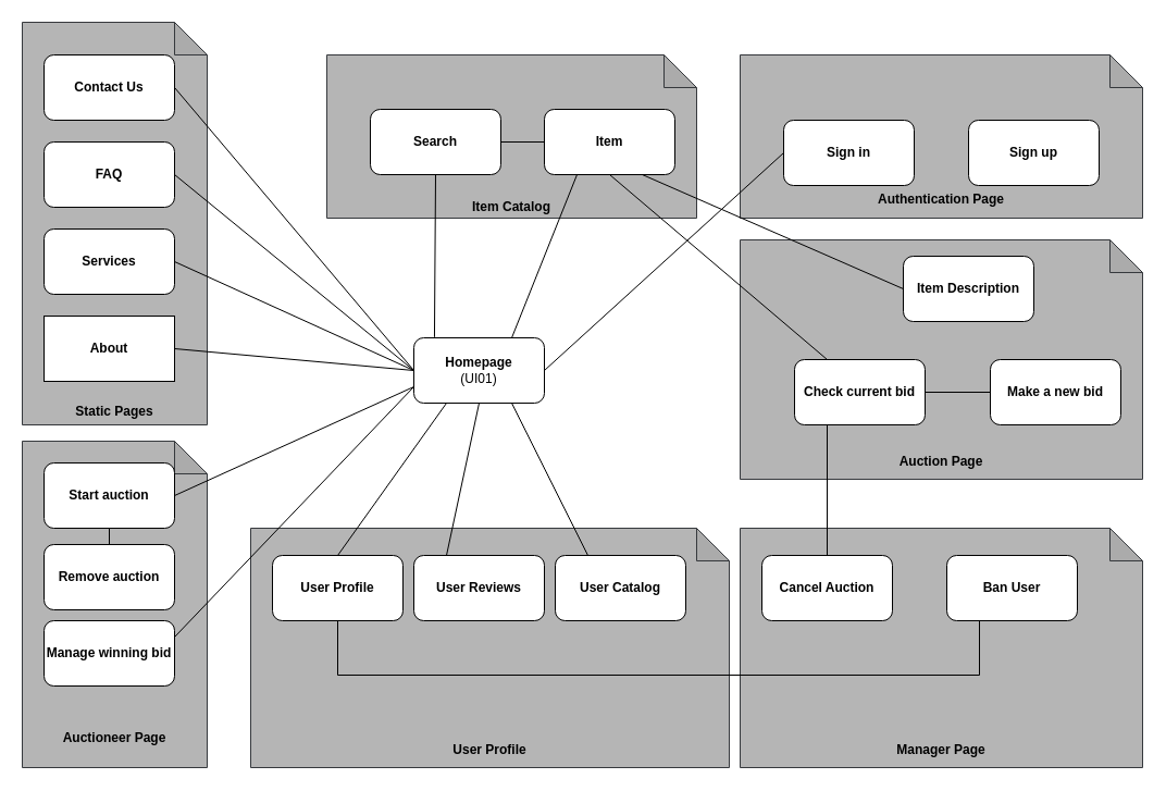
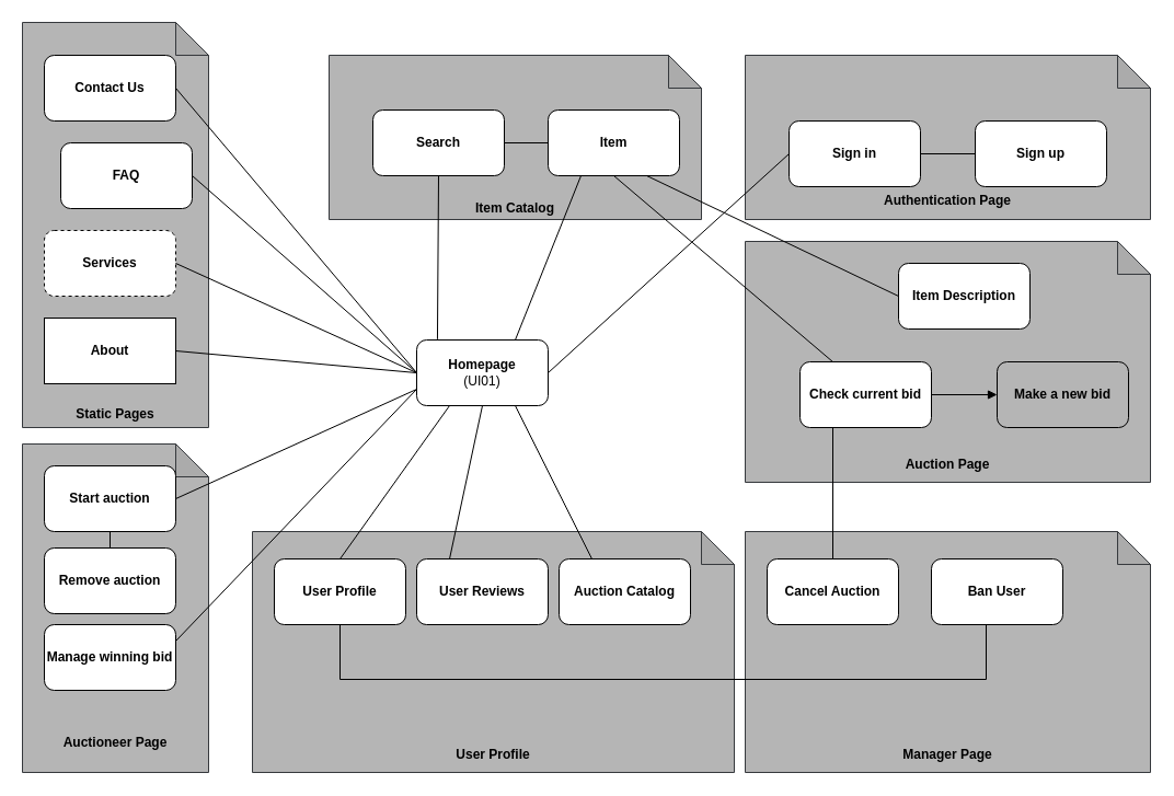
+ <mxCell id="28" value="" style="endArrow=none;html=1;rounded=1;strokeColor=default;exitX=0;exitY=0.5;exitDx=0;exitDy=0;entryX=1;entryY=0.5;entryDx=0;entryDy=0;" parent="1" source="27" target="26" edge="1"><mxGeometry width="50" height="50" relative="1" as="geometry"><mxPoint x="740" y="400" as="sourcePoint" /><mxPoint x="440" y="-30" as="targetPoint" /></mxGeometry></mxCell>
- <mxCell id="4" value="&lt;b&gt;FAQ&lt;/b&gt;&lt;b&gt;&lt;br&gt;&lt;/b&gt;" style="rounded=1;whiteSpace=wrap;html=1;fillColor=#FFFFFF;" parent="1" vertex="1"><mxGeometry x="40" y="130" width="120" height="60" as="geometry" /></mxCell>
+ <mxCell id="4" value="&lt;b&gt;FAQ&lt;/b&gt;&lt;b&gt;&lt;br&gt;&lt;/b&gt;" style="rounded=1;whiteSpace=wrap;html=1;fillColor=#FFFFFF;" parent="1" vertex="1"><mxGeometry x="55" y="130" width="120" height="60" as="geometry" /></mxCell>
- <mxCell id="5" value="&lt;b&gt;Services&lt;/b&gt;" style="rounded=1;whiteSpace=wrap;html=1;fillColor=#FFFFFF;" parent="1" vertex="1"><mxGeometry x="40" y="210" width="120" height="60" as="geometry" /></mxCell>
+ <mxCell id="5" value="&lt;b&gt;Services&lt;/b&gt;" style="rounded=1;whiteSpace=wrap;html=1;fillColor=#FFFFFF;dashed=1;" parent="1" vertex="1"><mxGeometry x="40" y="210" width="120" height="60" as="geometry" /></mxCell>
- <mxCell id="38" value="&lt;b&gt;Item&lt;/b&gt; &lt;b&gt;Description&lt;/b&gt;" style="rounded=1;whiteSpace=wrap;html=1;fillColor=#FFFFFF;" parent="1" vertex="1"><mxGeometry x="830" y="235" width="120" height="60" as="geometry" /></mxCell>
+ <mxCell id="38" value="&lt;b&gt;Item&lt;/b&gt; &lt;b&gt;Description&lt;/b&gt;" style="rounded=1;whiteSpace=wrap;html=1;fillColor=#FFFFFF;" parent="1" vertex="1"><mxGeometry x="820" y="240" width="120" height="60" as="geometry" /></mxCell>
- <mxCell id="24" value="" style="endArrow=none;html=1;rounded=1;strokeColor=default;exitX=1;exitY=0.5;exitDx=0;exitDy=0;entryX=0;entryY=0.5;entryDx=0;entryDy=0;" parent="1" source="22" target="23" edge="1"><mxGeometry width="50" height="50" relative="1" as="geometry"><mxPoint x="265" y="777.5" as="sourcePoint" /><mxPoint x="395" y="647.5" as="targetPoint" /></mxGeometry></mxCell>
+ <mxCell id="24" value="" style="endArrow=block;html=1;rounded=1;strokeColor=default;exitX=1;exitY=0.5;exitDx=0;exitDy=0;entryX=0;entryY=0.5;entryDx=0;entryDy=0;" parent="1" source="22" target="23" edge="1"><mxGeometry width="50" height="50" relative="1" as="geometry"><mxPoint x="265" y="777.5" as="sourcePoint" /><mxPoint x="395" y="647.5" as="targetPoint" /></mxGeometry></mxCell>
- <mxCell id="23" value="&lt;b&gt;Make a new bid&lt;/b&gt;" style="rounded=1;whiteSpace=wrap;html=1;fillColor=#FFFFFF;" parent="1" vertex="1"><mxGeometry x="910" y="330" width="120" height="60" as="geometry" /></mxCell>
+ <mxCell id="23" value="&lt;b&gt;Make a new bid&lt;/b&gt;" style="rounded=1;whiteSpace=wrap;html=1;fillColor=#b5b5b5;" parent="1" vertex="1"><mxGeometry x="910" y="330" width="120" height="60" as="geometry" /></mxCell>
- <mxCell id="44" value="&lt;b&gt;User Catalog&lt;/b&gt;" style="rounded=1;whiteSpace=wrap;html=1;fillColor=#FFFFFF;" parent="1" vertex="1"><mxGeometry x="510" y="510" width="120" height="60" as="geometry" /></mxCell>
+ <mxCell id="44" value="&lt;b&gt;Auction Catalog&lt;/b&gt;" style="rounded=1;whiteSpace=wrap;html=1;fillColor=#FFFFFF;" parent="1" vertex="1"><mxGeometry x="510" y="510" width="120" height="60" as="geometry" /></mxCell>
- <mxCell id="46" value="&lt;b&gt;Ban User&lt;/b&gt;" style="rounded=1;whiteSpace=wrap;html=1;fillColor=#FFFFFF;" parent="1" vertex="1"><mxGeometry x="870" y="510" width="120" height="60" as="geometry" /></mxCell>
+ <mxCell id="46" value="&lt;b&gt;Ban User&lt;/b&gt;" style="rounded=1;whiteSpace=wrap;html=1;fillColor=#FFFFFF;" parent="1" vertex="1"><mxGeometry x="850" y="510" width="120" height="60" as="geometry" /></mxCell>
